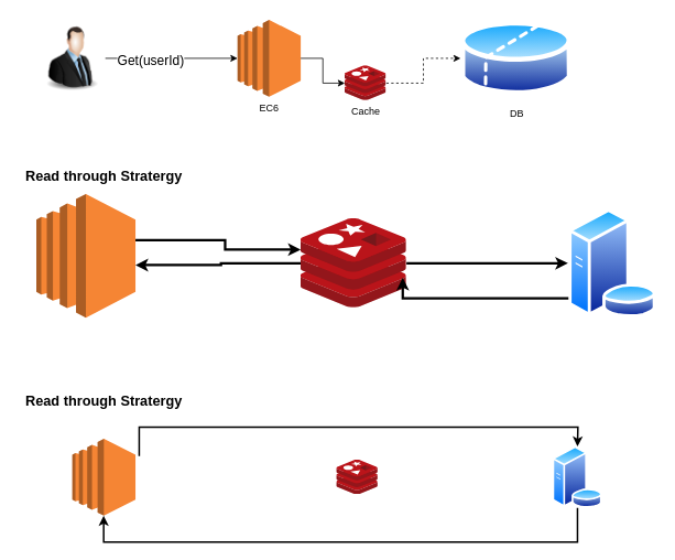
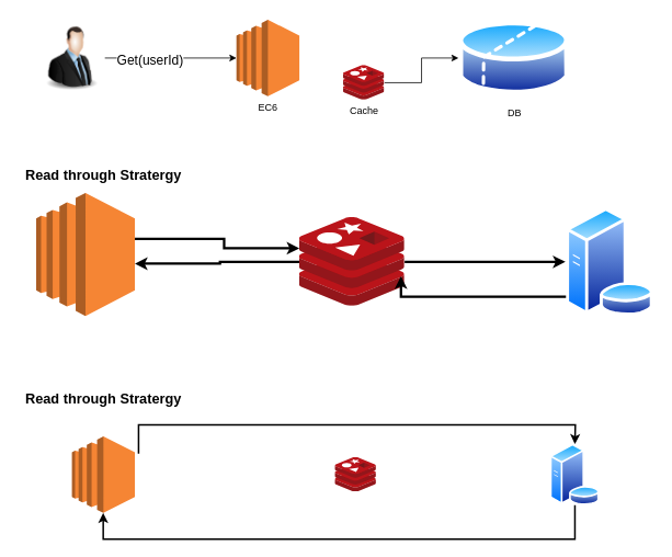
- <mxCell id="3" style="edgeStyle=orthogonalEdgeStyle;rounded=0;orthogonalLoop=1;jettySize=auto;html=1;dashed=1;" edge="1" parent="1" source="11" target="6"><mxGeometry relative="1" as="geometry" /></mxCell>
+ <mxCell id="3" style="edgeStyle=orthogonalEdgeStyle;rounded=0;orthogonalLoop=1;jettySize=auto;html=1;" edge="1" parent="1" source="11" target="6"><mxGeometry relative="1" as="geometry" /></mxCell>
- <mxCell id="10" value="" style="edgeStyle=orthogonalEdgeStyle;rounded=0;orthogonalLoop=1;jettySize=auto;html=1;" edge="1" parent="1" source="4" target="11"><mxGeometry relative="1" as="geometry"><mxPoint x="364" y="70" as="sourcePoint" /><mxPoint x="557" y="70" as="targetPoint" /></mxGeometry></mxCell>
